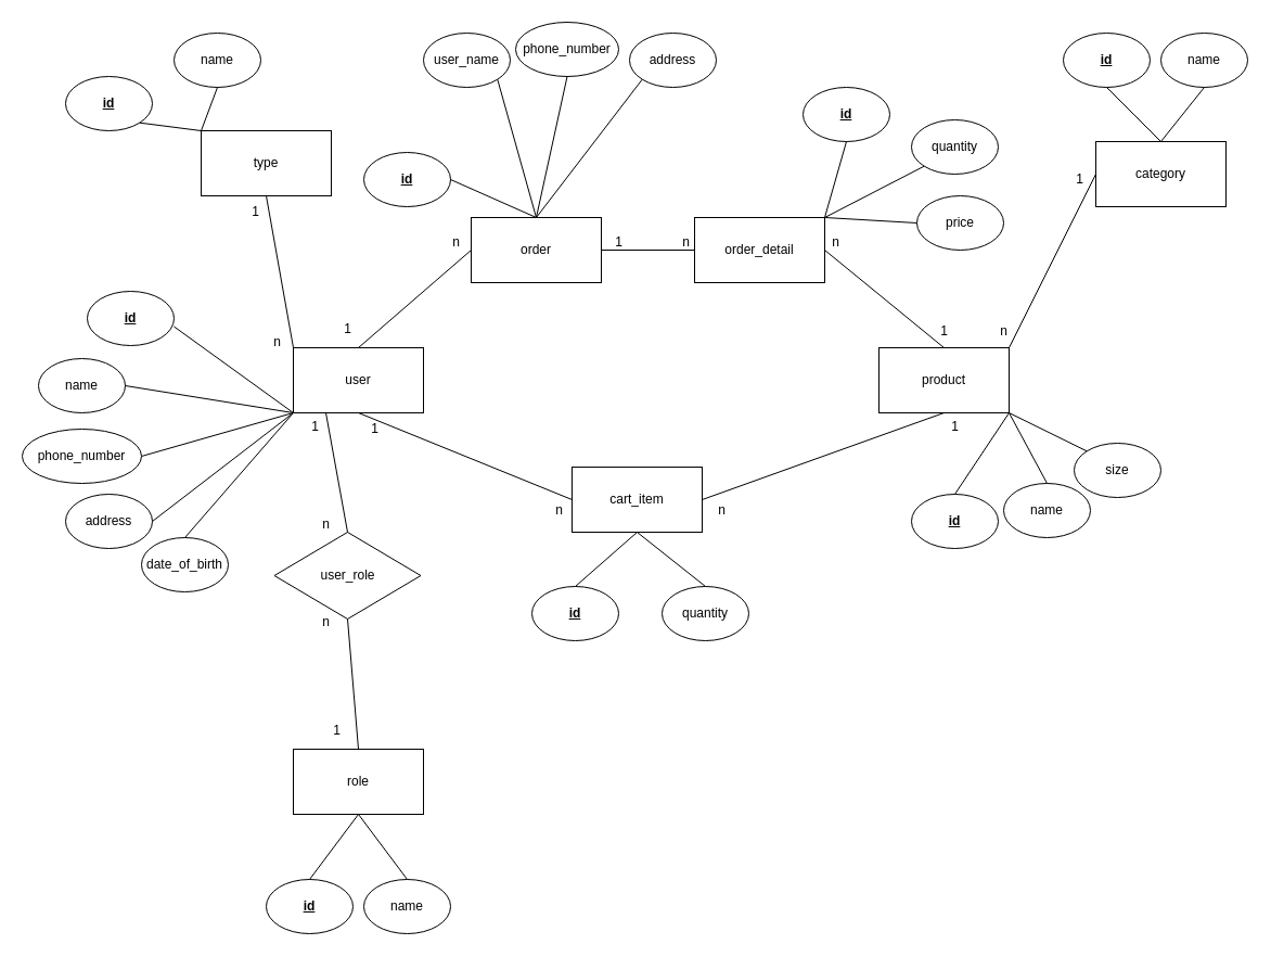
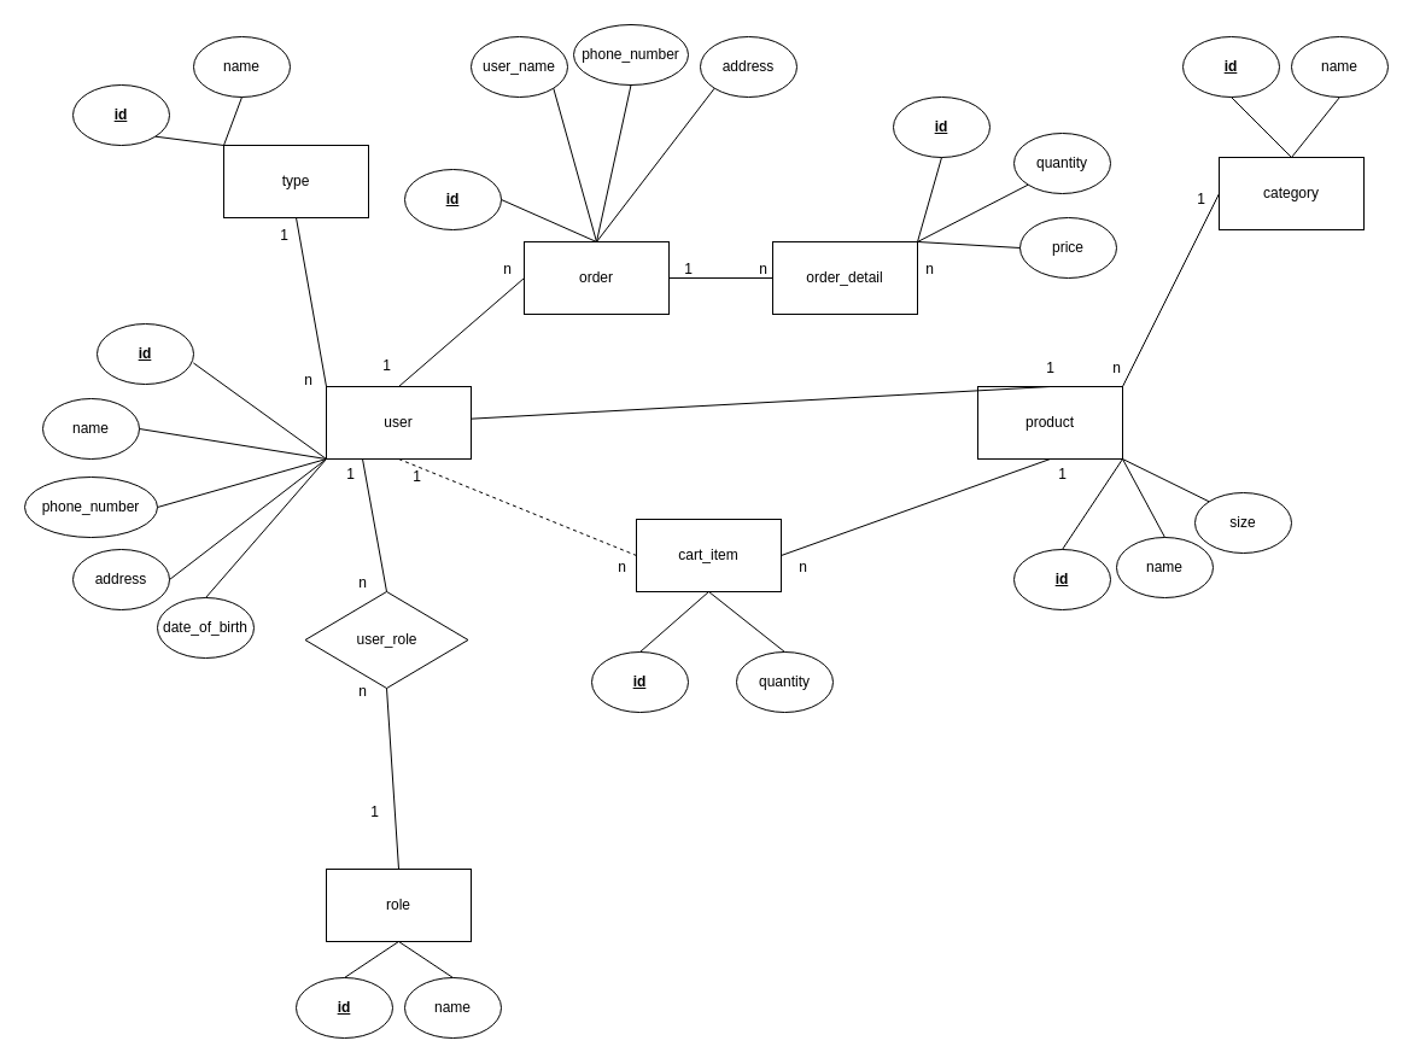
- <mxCell id="11" value="" style="endArrow=none;html=1;rounded=0;exitX=0.5;exitY=0;exitDx=0;exitDy=0;entryX=1;entryY=0.5;entryDx=0;entryDy=0;" edge="1" parent="1" source="5" target="4"><mxGeometry width="50" height="50" relative="1" as="geometry"><mxPoint x="530" y="240" as="sourcePoint" /><mxPoint x="580" y="190" as="targetPoint" /></mxGeometry></mxCell>
+ <mxCell id="11" value="" style="endArrow=none;html=1;rounded=0;exitX=0.5;exitY=0;exitDx=0;exitDy=0;" edge="1" parent="1" source="5" target="2"><mxGeometry width="50" height="50" relative="1" as="geometry"><mxPoint x="530" y="240" as="sourcePoint" /><mxPoint x="580" y="190" as="targetPoint" /></mxGeometry></mxCell>
- <mxCell id="7" value="" style="endArrow=none;html=1;rounded=0;exitX=0.5;exitY=1;exitDx=0;exitDy=0;entryX=0;entryY=0.5;entryDx=0;entryDy=0;" edge="1" parent="1" source="2" target="6"><mxGeometry width="50" height="50" relative="1" as="geometry"><mxPoint x="530" y="210" as="sourcePoint" /><mxPoint x="434" y="470" as="targetPoint" /></mxGeometry></mxCell>
+ <mxCell id="7" value="" style="endArrow=none;html=1;rounded=0;exitX=0.5;exitY=1;exitDx=0;exitDy=0;entryX=0;entryY=0.5;entryDx=0;entryDy=0;dashed=1;" edge="1" parent="1" source="2" target="6"><mxGeometry width="50" height="50" relative="1" as="geometry"><mxPoint x="530" y="210" as="sourcePoint" /><mxPoint x="434" y="470" as="targetPoint" /></mxGeometry></mxCell>
- <mxCell id="72" value="role" style="rounded=0;whiteSpace=wrap;html=1;" vertex="1" parent="1"><mxGeometry x="270" y="690" width="120" height="60" as="geometry" /></mxCell>
+ <mxCell id="72" value="role" style="rounded=0;whiteSpace=wrap;html=1;" vertex="1" parent="1"><mxGeometry x="270" y="720" width="120" height="60" as="geometry" /></mxCell>
